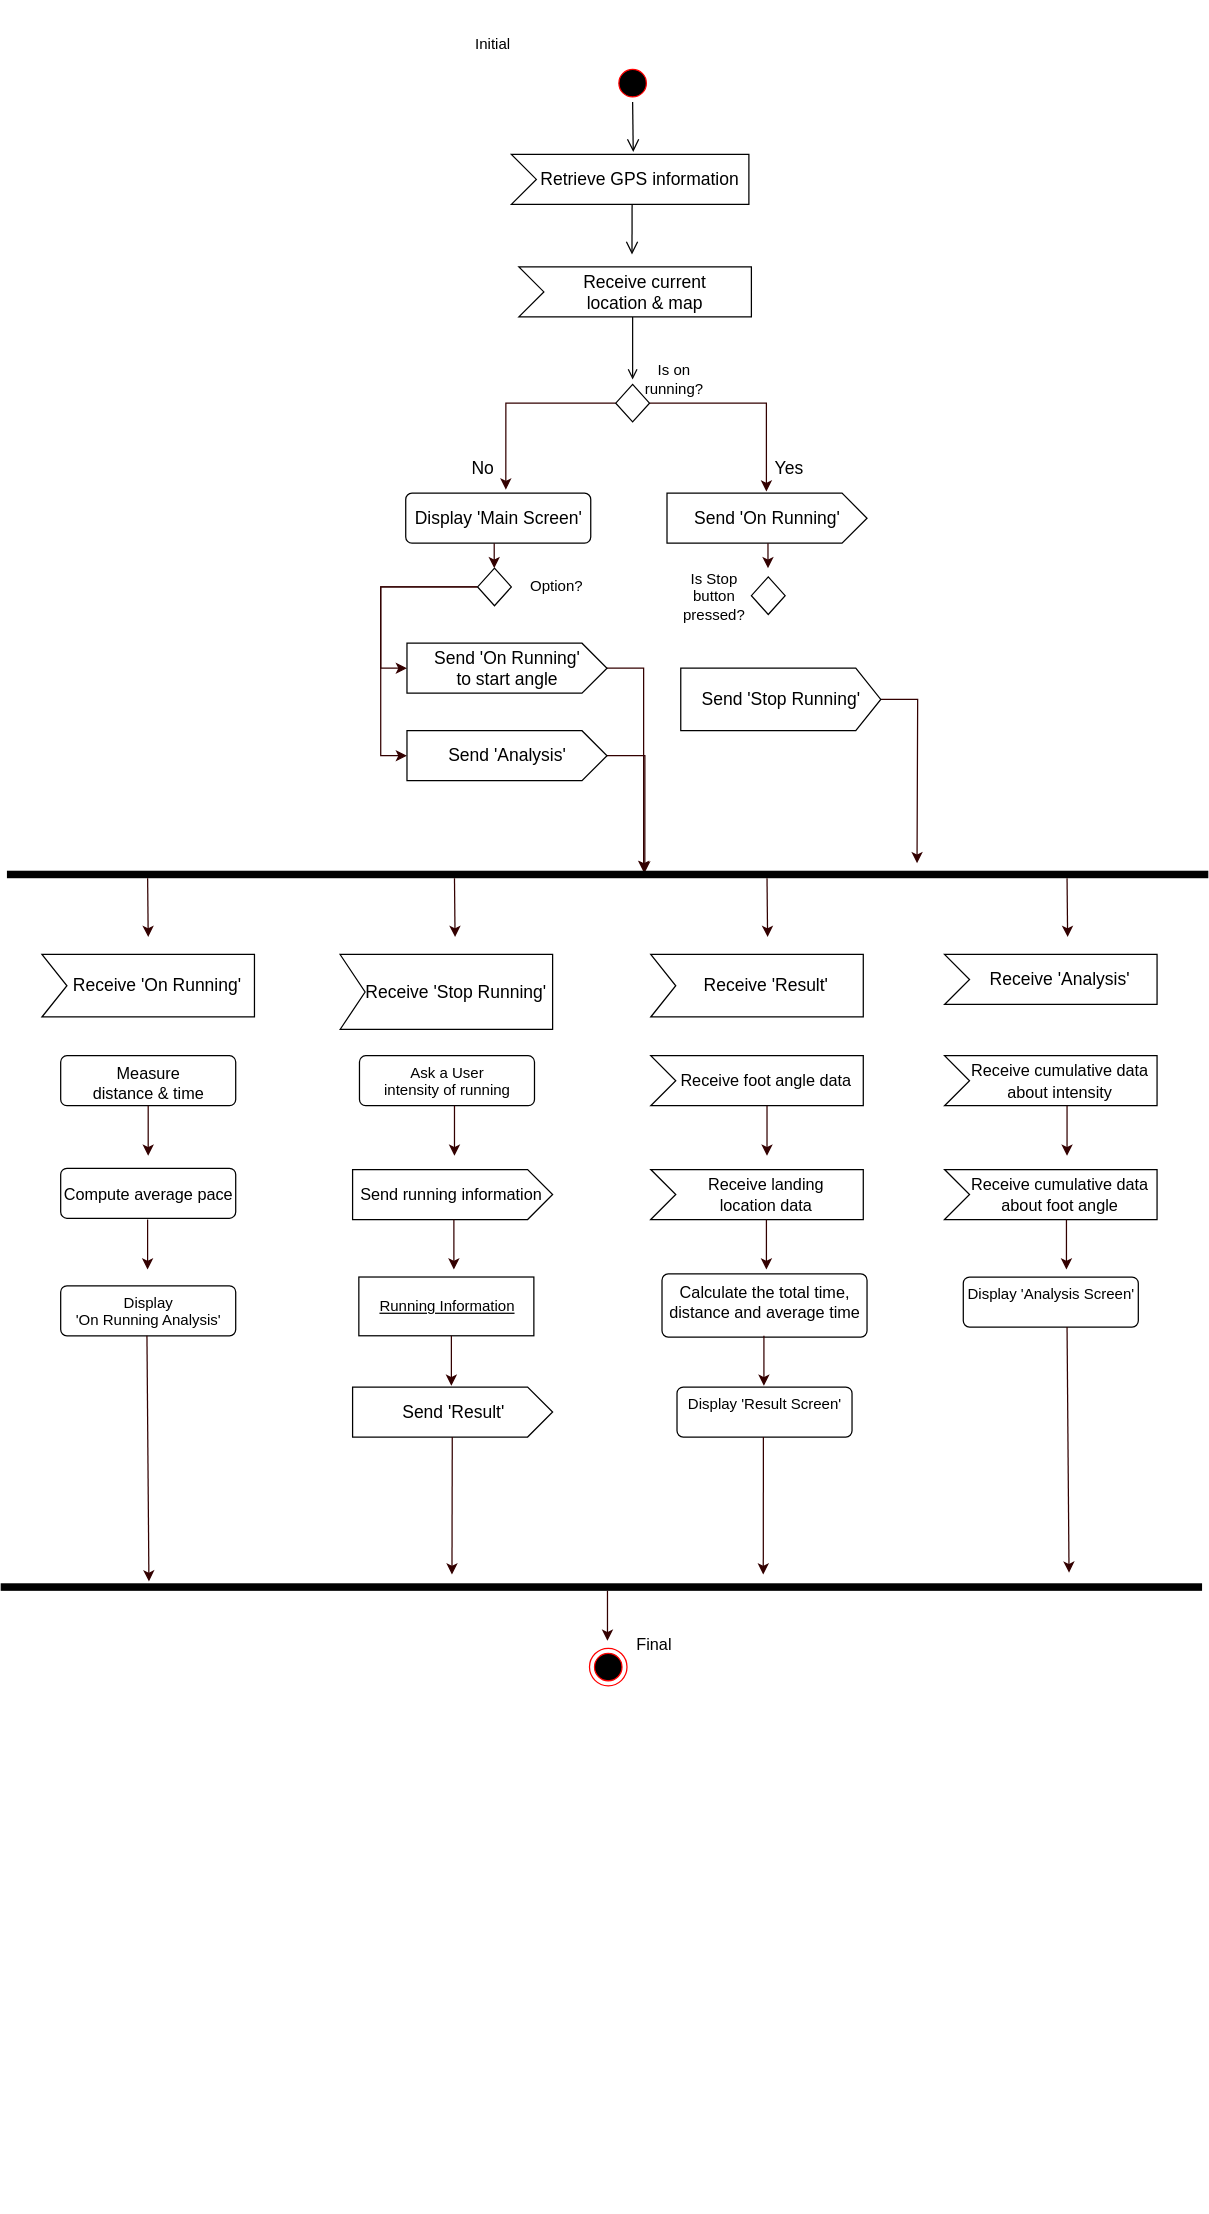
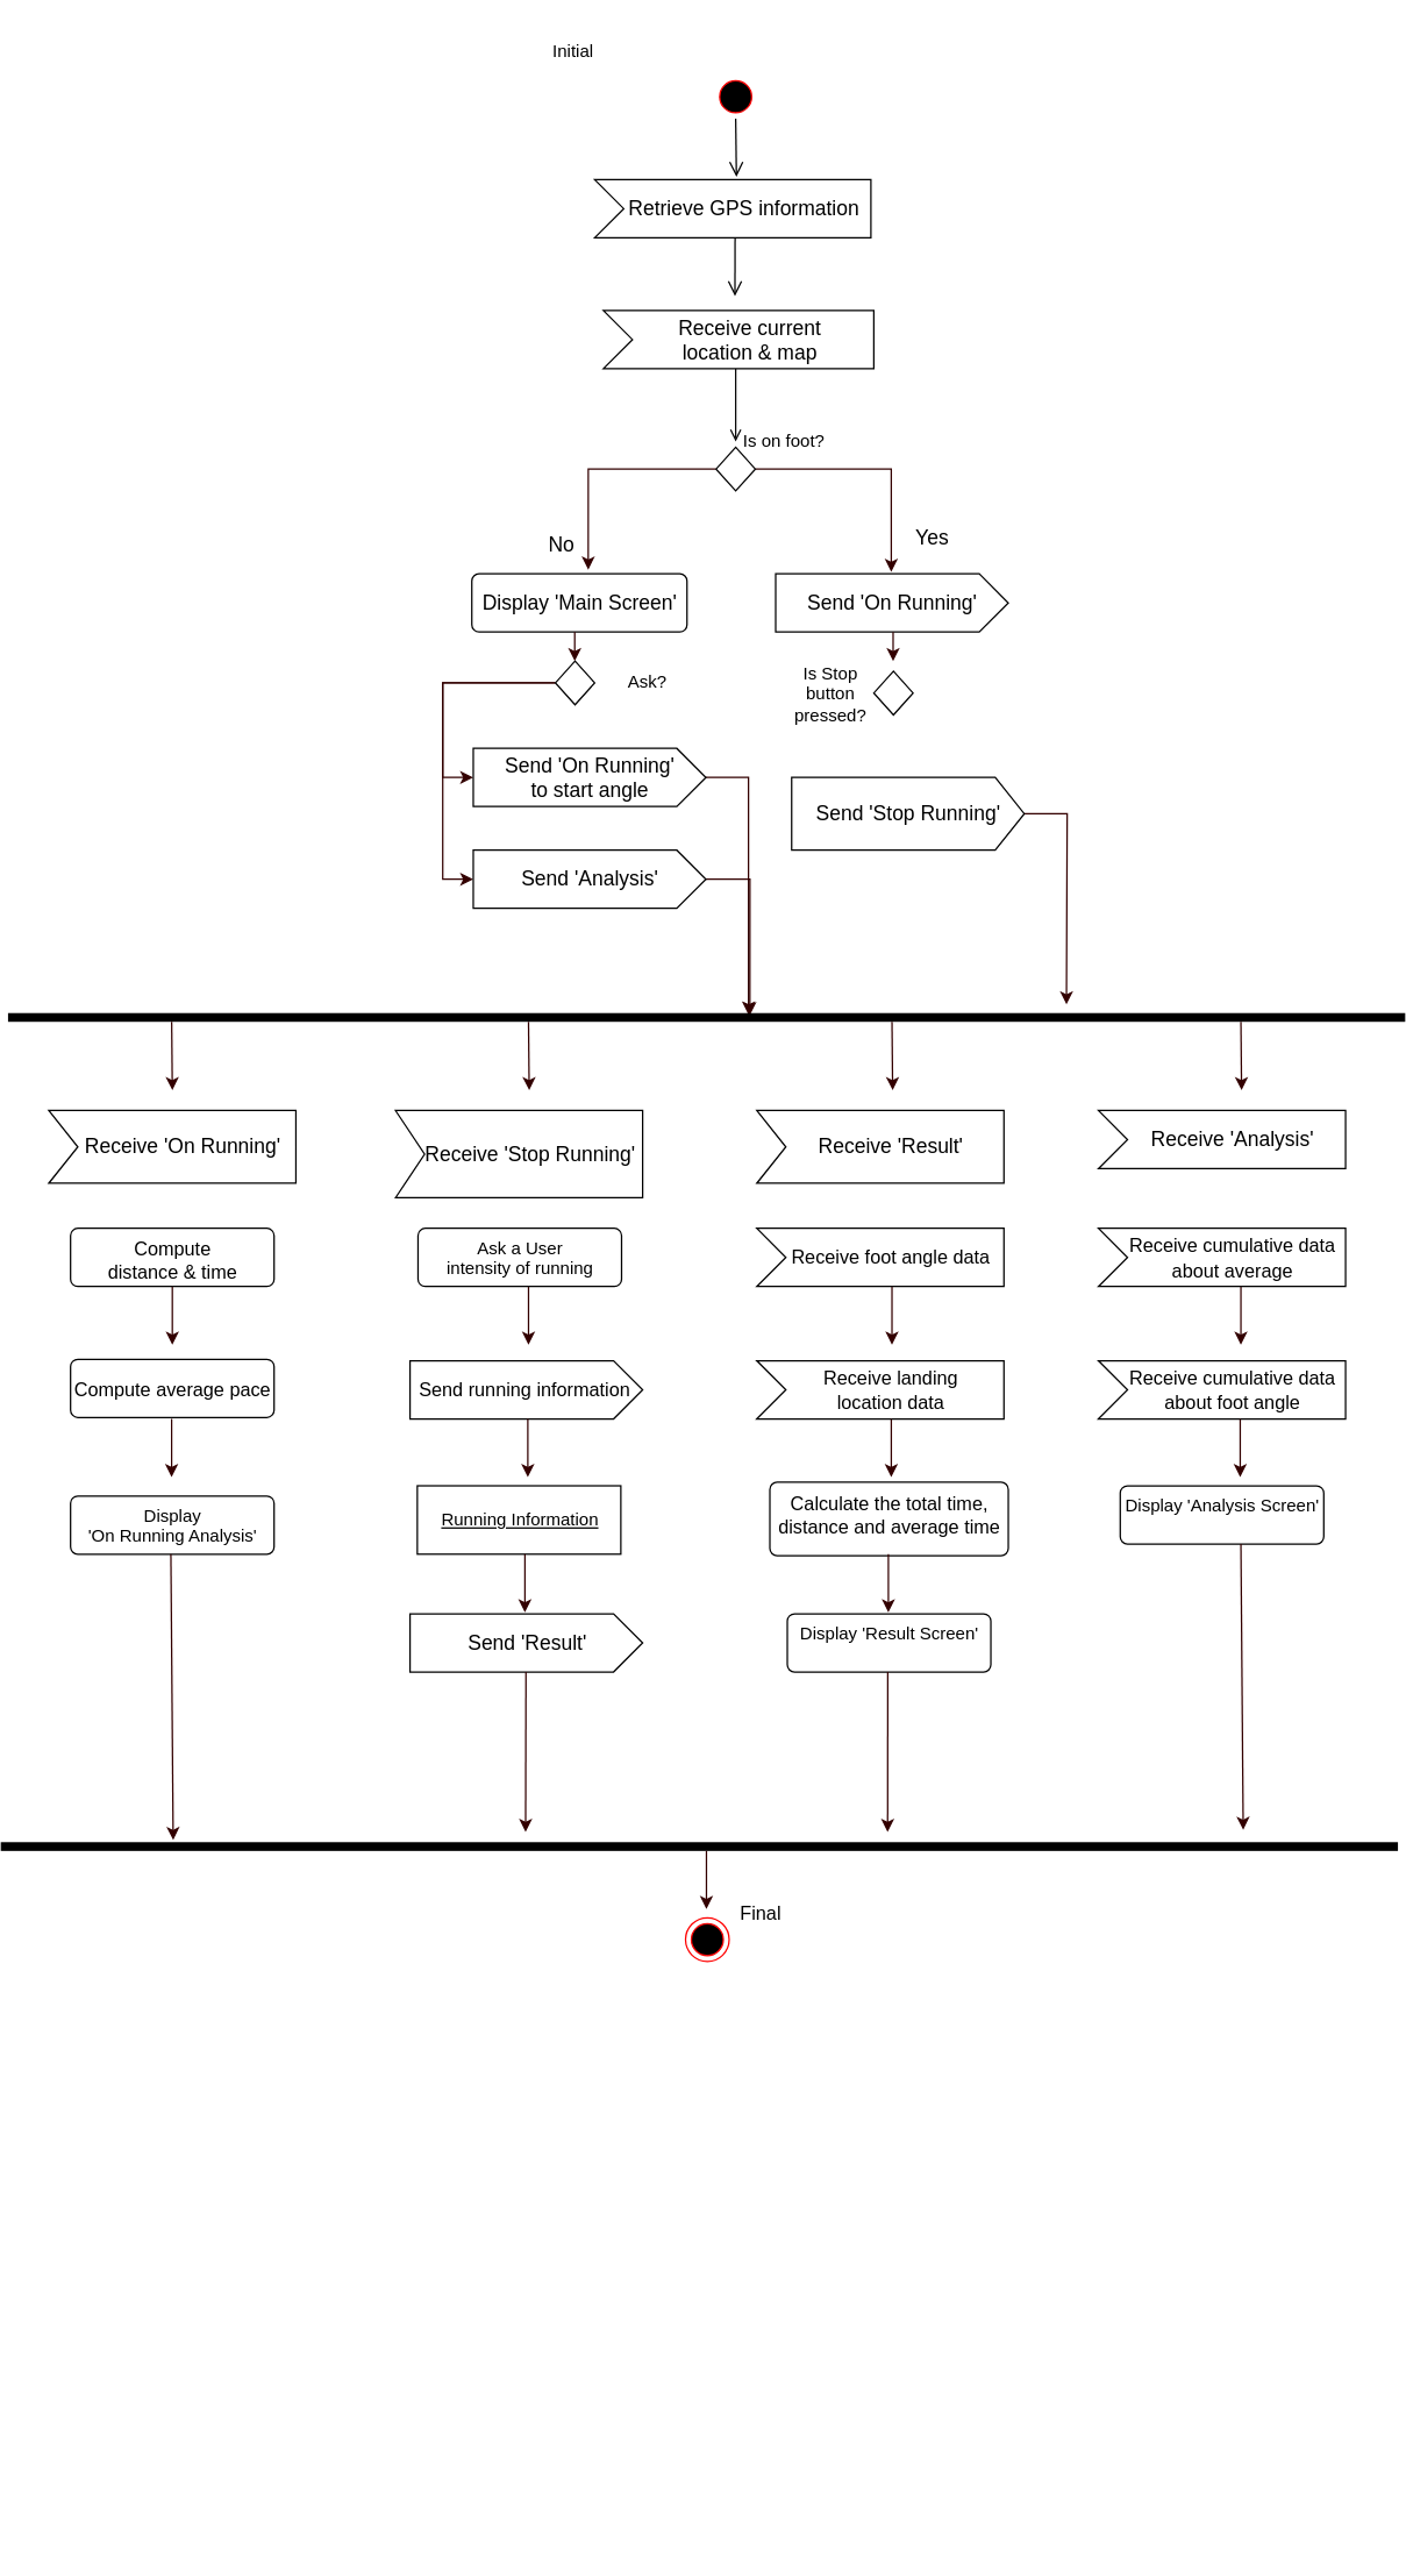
- <mxCell id="16" value="Is on running?" style="text;html=1;strokeColor=none;fillColor=none;align=center;verticalAlign=middle;whiteSpace=wrap;rounded=0;" vertex="1" parent="1"><mxGeometry x="495.5" y="286" width="60" height="34" as="geometry" /></mxCell>
+ <mxCell id="16" value="Is on foot?" style="text;html=1;strokeColor=none;fillColor=none;align=center;verticalAlign=middle;whiteSpace=wrap;rounded=0;" vertex="1" parent="1"><mxGeometry x="495.5" y="286" width="60" height="34" as="geometry" /></mxCell>
- <mxCell id="46" value="Yes" style="text;html=1;strokeColor=none;fillColor=none;align=center;verticalAlign=middle;whiteSpace=wrap;rounded=0;fontSize=14;" vertex="1" parent="1"><mxGeometry x="587.5" y="359" width="60" height="30" as="geometry" /></mxCell>
+ <mxCell id="46" value="Yes" style="text;html=1;strokeColor=none;fillColor=none;align=center;verticalAlign=middle;whiteSpace=wrap;rounded=0;fontSize=14;" vertex="1" parent="1"><mxGeometry x="597.5" y="354" width="60" height="30" as="geometry" /></mxCell>
- <mxCell id="21" value="Option?" style="text;html=1;strokeColor=none;fillColor=none;align=center;verticalAlign=middle;whiteSpace=wrap;rounded=0;" vertex="1" parent="1"><mxGeometry x="402" y="454" width="60" height="30" as="geometry" /></mxCell>
+ <mxCell id="21" value="Ask?" style="text;html=1;strokeColor=none;fillColor=none;align=center;verticalAlign=middle;whiteSpace=wrap;rounded=0;" vertex="1" parent="1"><mxGeometry x="402" y="454" width="60" height="30" as="geometry" /></mxCell>
- <mxCell id="33" value="&lt;font style=&quot;font-size: 13px;&quot;&gt;Receive cumulative data &lt;br&gt;about intensity&lt;/font&gt;" style="html=1;shape=mxgraph.infographic.ribbonSimple;notch1=20;notch2=0;align=center;verticalAlign=middle;fontSize=14;fontStyle=0;fillColor=#FFFFFF;flipH=0;spacingRight=0;spacingLeft=14;" vertex="1" parent="1"><mxGeometry x="742" y="844" width="170" height="40" as="geometry" /></mxCell>
+ <mxCell id="33" value="&lt;font style=&quot;font-size: 13px;&quot;&gt;Receive cumulative data &lt;br&gt;about average&lt;/font&gt;" style="html=1;shape=mxgraph.infographic.ribbonSimple;notch1=20;notch2=0;align=center;verticalAlign=middle;fontSize=14;fontStyle=0;fillColor=#FFFFFF;flipH=0;spacingRight=0;spacingLeft=14;" vertex="1" parent="1"><mxGeometry x="742" y="844" width="170" height="40" as="geometry" /></mxCell>
- <mxCell id="9" value="&lt;font style=&quot;font-size: 13px;&quot;&gt;Measure &lt;br&gt;distance &amp;amp; time&lt;/font&gt;" style="html=1;align=center;verticalAlign=top;rounded=1;absoluteArcSize=1;arcSize=10;dashed=0;" vertex="1" parent="1"><mxGeometry x="35" y="844" width="140" height="40" as="geometry" /></mxCell>
+ <mxCell id="9" value="&lt;font style=&quot;font-size: 13px;&quot;&gt;Compute &lt;br&gt;distance &amp;amp; time&lt;/font&gt;" style="html=1;align=center;verticalAlign=top;rounded=1;absoluteArcSize=1;arcSize=10;dashed=0;" vertex="1" parent="1"><mxGeometry x="35" y="844" width="140" height="40" as="geometry" /></mxCell>
